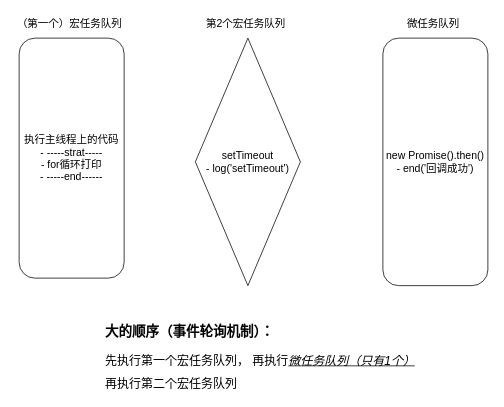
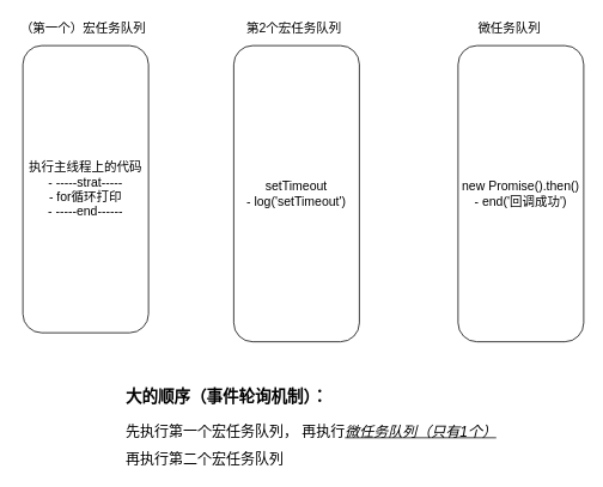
- <mxCell id="7" value="&lt;font style=&quot;font-size: 14px&quot;&gt;微任务队列&lt;/font&gt;" style="text;html=1;strokeColor=none;fillColor=none;align=center;verticalAlign=middle;whiteSpace=wrap;rounded=0;" vertex="1" parent="1"><mxGeometry x="505" y="20" width="145" height="20" as="geometry" /></mxCell>
+ <mxCell id="7" value="&lt;font style=&quot;font-size: 14px&quot;&gt;微任务队列&lt;/font&gt;" style="text;html=1;strokeColor=none;fillColor=none;align=center;verticalAlign=middle;whiteSpace=wrap;rounded=0;" vertex="1" parent="1"><mxGeometry x="495" y="20" width="145" height="20" as="geometry" /></mxCell>
- <mxCell id="4" value="&lt;font style=&quot;font-size: 14px&quot;&gt;setTimeout&lt;br&gt;- log('setTimeout')&lt;/font&gt;" style="rhombus;whiteSpace=wrap;html=1;" vertex="1" parent="1"><mxGeometry x="260" y="50" width="140" height="330" as="geometry" /></mxCell>
+ <mxCell id="4" value="&lt;font style=&quot;font-size: 14px&quot;&gt;setTimeout&lt;br&gt;- log('setTimeout')&lt;/font&gt;" style="rounded=1;whiteSpace=wrap;html=1;" vertex="1" parent="1"><mxGeometry x="260" y="50" width="140" height="330" as="geometry" /></mxCell>
